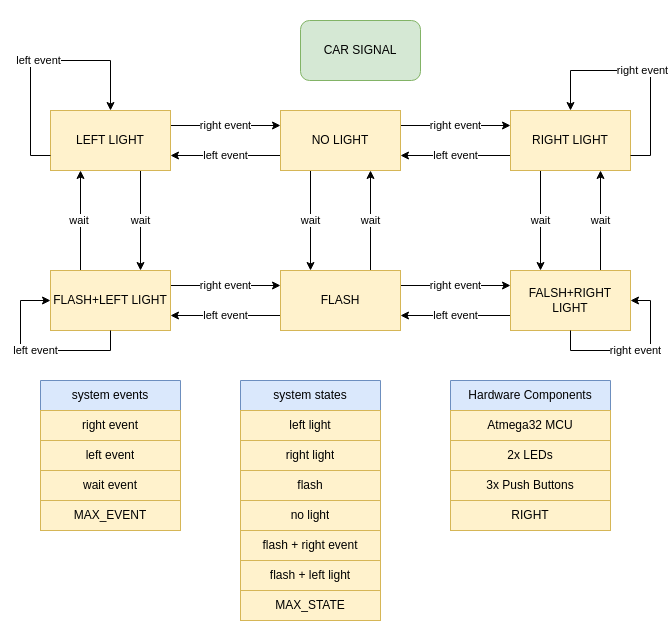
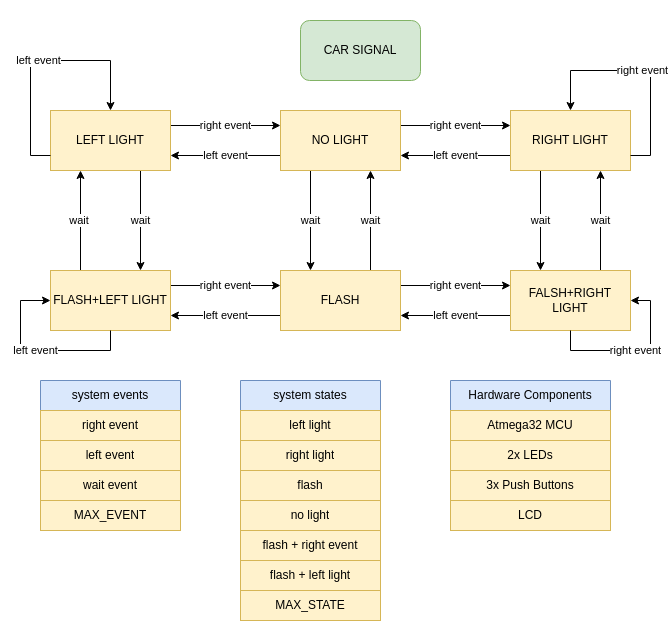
- <mxCell id="43" value="RIGHT" style="text;strokeColor=#d6b656;fillColor=#fff2cc;align=center;verticalAlign=middle;spacingLeft=4;spacingRight=4;overflow=hidden;points=[[0,0.5],[1,0.5]];portConstraint=eastwest;rotatable=0;whiteSpace=wrap;html=1;" vertex="1" parent="39"><mxGeometry y="120" width="160" height="30" as="geometry" /></mxCell>
+ <mxCell id="43" value="LCD" style="text;strokeColor=#d6b656;fillColor=#fff2cc;align=center;verticalAlign=middle;spacingLeft=4;spacingRight=4;overflow=hidden;points=[[0,0.5],[1,0.5]];portConstraint=eastwest;rotatable=0;whiteSpace=wrap;html=1;" vertex="1" parent="39"><mxGeometry y="120" width="160" height="30" as="geometry" /></mxCell>
